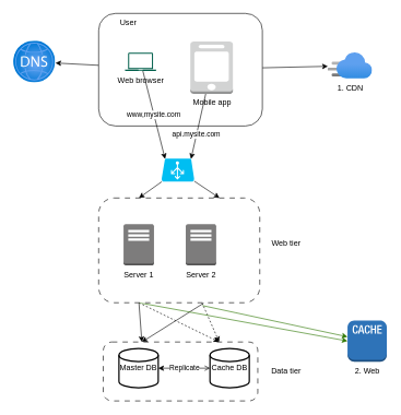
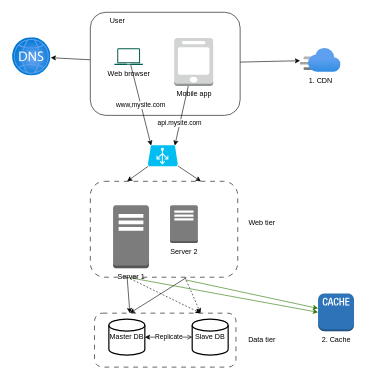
- <mxCell id="21" value="Server 1" style="outlineConnect=0;dashed=0;verticalLabelPosition=bottom;verticalAlign=top;align=center;html=1;shape=mxgraph.aws3.traditional_server;fillColor=#7D7C7C;gradientColor=none;" vertex="1" parent="1"><mxGeometry x="188" y="342" width="46.5" height="63" as="geometry" /></mxCell>
+ <mxCell id="21" value="Server 1" style="outlineConnect=0;dashed=0;verticalLabelPosition=bottom;verticalAlign=top;align=center;html=1;shape=mxgraph.aws3.traditional_server;fillColor=#7D7C7C;gradientColor=none;" vertex="1" parent="1"><mxGeometry x="188" y="342" width="60" height="105" as="geometry" /></mxCell>
- <mxCell id="28" value="Cache DB" style="strokeWidth=2;html=1;shape=mxgraph.flowchart.database;whiteSpace=wrap;" vertex="1" parent="1"><mxGeometry x="320" y="532" width="60" height="60" as="geometry" /></mxCell>
+ <mxCell id="28" value="Slave DB" style="strokeWidth=2;html=1;shape=mxgraph.flowchart.database;whiteSpace=wrap;" vertex="1" parent="1"><mxGeometry x="320" y="532" width="60" height="60" as="geometry" /></mxCell>
- <mxCell id="30" value="2. Web" style="outlineConnect=0;dashed=0;verticalLabelPosition=bottom;verticalAlign=top;align=center;html=1;shape=mxgraph.aws3.cache_node;fillColor=#2E73B8;gradientColor=none;" vertex="1" parent="1"><mxGeometry x="530" y="489" width="60" height="63" as="geometry" /></mxCell>
+ <mxCell id="30" value="2. Cache" style="outlineConnect=0;dashed=0;verticalLabelPosition=bottom;verticalAlign=top;align=center;html=1;shape=mxgraph.aws3.cache_node;fillColor=#2E73B8;gradientColor=none;" vertex="1" parent="1"><mxGeometry x="530" y="489" width="60" height="63" as="geometry" /></mxCell>
